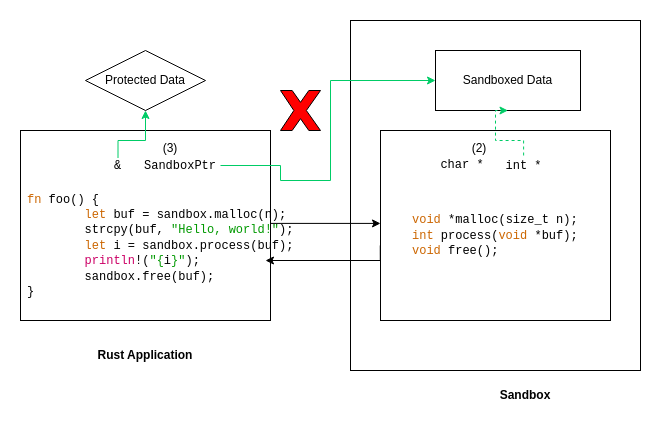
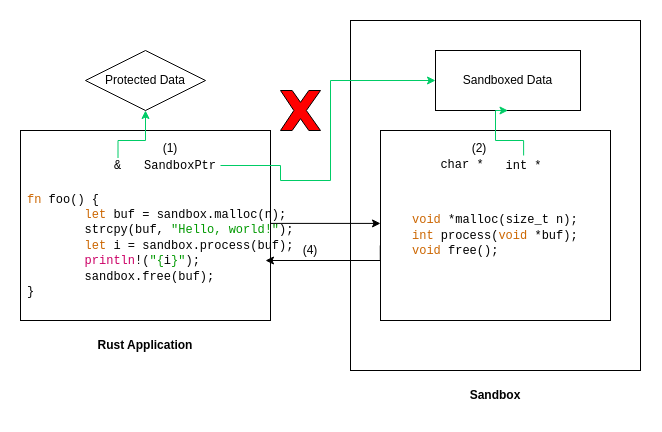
- <mxCell id="15" style="edgeStyle=orthogonalEdgeStyle;rounded=0;orthogonalLoop=1;jettySize=auto;html=1;exitX=0.5;exitY=0;exitDx=0;exitDy=0;entryX=0.5;entryY=1;entryDx=0;entryDy=0;strokeColor=#00CC66;dashed=1;" parent="1" source="16" target="9" edge="1"><mxGeometry relative="1" as="geometry"><Array as="points"><mxPoint x="523" y="140" /><mxPoint x="495" y="140" /></Array></mxGeometry></mxCell>
+ <mxCell id="15" style="edgeStyle=orthogonalEdgeStyle;rounded=0;orthogonalLoop=1;jettySize=auto;html=1;exitX=0.5;exitY=0;exitDx=0;exitDy=0;entryX=0.5;entryY=1;entryDx=0;entryDy=0;strokeColor=#00CC66;" parent="1" source="16" target="9" edge="1"><mxGeometry relative="1" as="geometry"><Array as="points"><mxPoint x="523" y="140" /><mxPoint x="495" y="140" /></Array></mxGeometry></mxCell>
- <mxCell id="22" value="(3)" style="text;html=1;align=center;verticalAlign=middle;whiteSpace=wrap;rounded=0;" vertex="1" parent="1"><mxGeometry x="160" y="137.5" width="20" height="20" as="geometry" /></mxCell>
+ <mxCell id="22" value="(1)" style="text;html=1;align=center;verticalAlign=middle;whiteSpace=wrap;rounded=0;" vertex="1" parent="1"><mxGeometry x="160" y="137.5" width="20" height="20" as="geometry" /></mxCell>
+ <mxCell id="24" value="(4)" style="text;html=1;align=center;verticalAlign=middle;whiteSpace=wrap;rounded=0;" vertex="1" parent="1"><mxGeometry x="300" y="240" width="20" height="20" as="geometry" /></mxCell>
- <mxCell id="3" value="&lt;b&gt;Rust Application&lt;/b&gt;" style="text;html=1;align=center;verticalAlign=middle;whiteSpace=wrap;rounded=0;" parent="1" vertex="1"><mxGeometry x="96.25" y="340" width="97.5" height="30" as="geometry" /></mxCell>
+ <mxCell id="3" value="&lt;b&gt;Rust Application&lt;/b&gt;" style="text;html=1;align=center;verticalAlign=middle;whiteSpace=wrap;rounded=0;" parent="1" vertex="1"><mxGeometry x="96.25" y="330" width="97.5" height="30" as="geometry" /></mxCell>
- <mxCell id="10" value="&lt;b&gt;Sandbox&lt;br&gt;&lt;/b&gt;" style="text;html=1;align=center;verticalAlign=middle;whiteSpace=wrap;rounded=0;" parent="1" vertex="1"><mxGeometry x="476.25" y="380" width="97.5" height="30" as="geometry" /></mxCell>
+ <mxCell id="10" value="&lt;b&gt;Sandbox&lt;br&gt;&lt;/b&gt;" style="text;html=1;align=center;verticalAlign=middle;whiteSpace=wrap;rounded=0;" parent="1" vertex="1"><mxGeometry x="446.25" y="380" width="97.5" height="30" as="geometry" /></mxCell>
